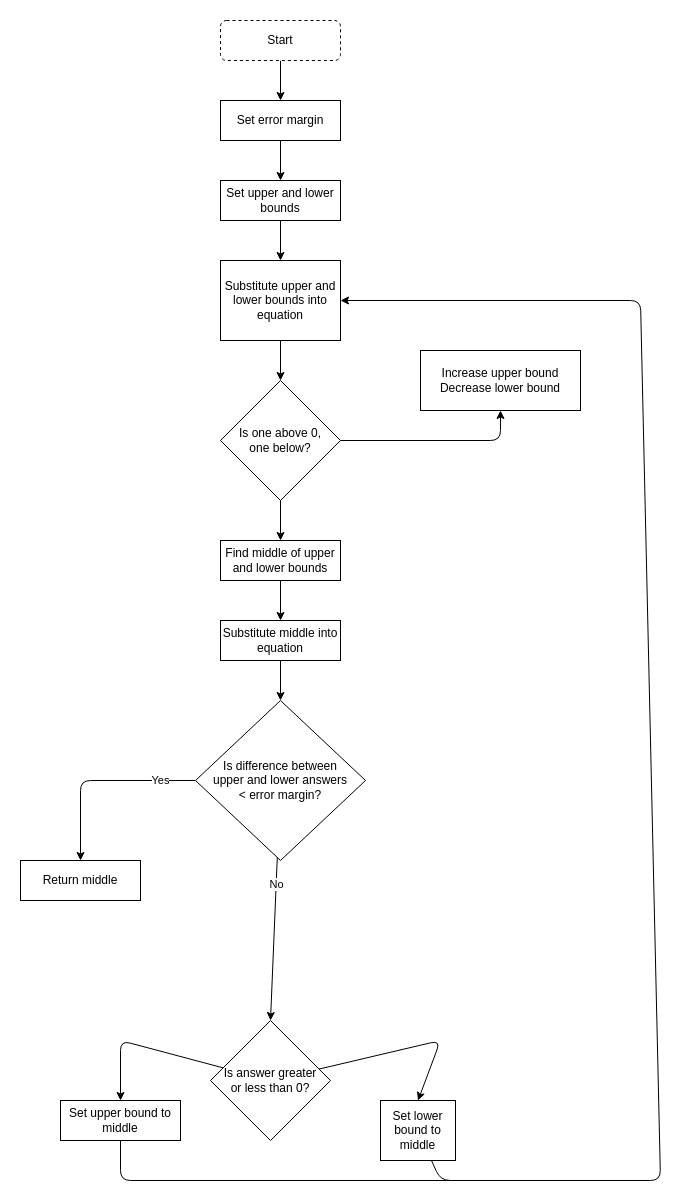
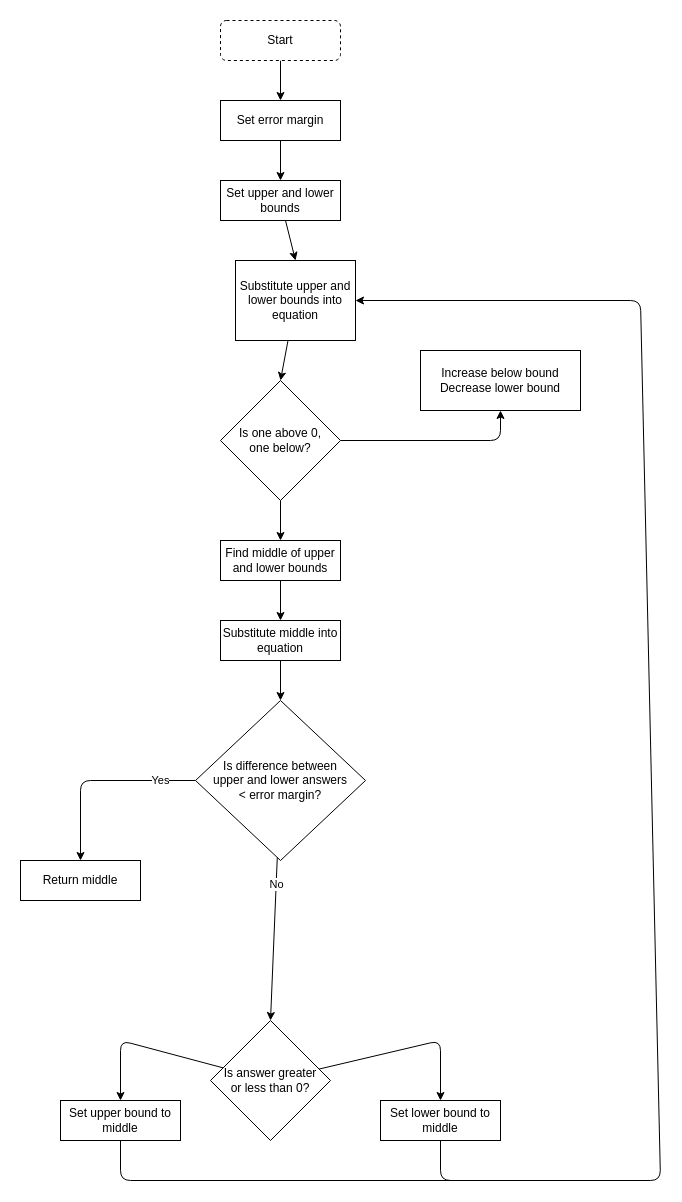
- <mxCell id="9" value="Substitute upper and lower bounds into equation" style="rounded=0;whiteSpace=wrap;html=1;" vertex="1" parent="1"><mxGeometry x="220" y="260" width="120" height="80" as="geometry" /></mxCell>
+ <mxCell id="9" value="Substitute upper and lower bounds into equation" style="rounded=0;whiteSpace=wrap;html=1;" vertex="1" parent="1"><mxGeometry x="235" y="260" width="120" height="80" as="geometry" /></mxCell>
- <mxCell id="13" value="Increase upper bound&lt;br&gt;Decrease lower bound" style="rounded=0;whiteSpace=wrap;html=1;" vertex="1" parent="1"><mxGeometry x="420" y="350" width="160" height="60" as="geometry" /></mxCell>
+ <mxCell id="13" value="Increase below bound&lt;br&gt;Decrease lower bound" style="rounded=0;whiteSpace=wrap;html=1;" vertex="1" parent="1"><mxGeometry x="420" y="350" width="160" height="60" as="geometry" /></mxCell>
- <mxCell id="24" value="Set lower bound to middle" style="rounded=0;whiteSpace=wrap;html=1;" vertex="1" parent="1"><mxGeometry x="380" y="1100" width="75" height="60" as="geometry" /></mxCell>
+ <mxCell id="24" value="Set lower bound to middle" style="rounded=0;whiteSpace=wrap;html=1;" vertex="1" parent="1"><mxGeometry x="380" y="1100" width="120" height="40" as="geometry" /></mxCell>
